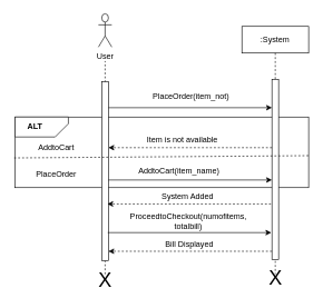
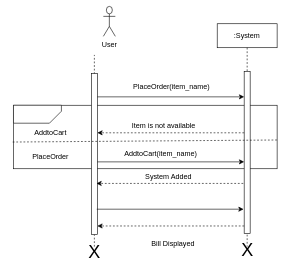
- <mxCell id="6" value="User" style="shape=umlActor;verticalLabelPosition=bottom;verticalAlign=top;html=1;outlineConnect=0;" vertex="1" parent="1"><mxGeometry x="147" y="20" width="20" height="50" as="geometry" /></mxCell>
+ <mxCell id="6" value="User" style="shape=umlActor;verticalLabelPosition=bottom;verticalAlign=top;html=1;outlineConnect=0;" vertex="1" parent="1"><mxGeometry x="172" y="10" width="20" height="50" as="geometry" /></mxCell>
- <mxCell id="10" value="PlaceOrder(item_not)" style="text;strokeColor=none;align=center;fillColor=none;html=1;verticalAlign=middle;whiteSpace=wrap;rounded=0;" vertex="1" parent="1"><mxGeometry x="166" y="129" width="240" height="30" as="geometry" /></mxCell>
+ <mxCell id="10" value="PlaceOrder(item_name)" style="text;strokeColor=none;align=center;fillColor=none;html=1;verticalAlign=middle;whiteSpace=wrap;rounded=0;" vertex="1" parent="1"><mxGeometry x="166" y="129" width="240" height="30" as="geometry" /></mxCell>
- <mxCell id="14" value="&lt;b&gt;ALT&lt;/b&gt;" style="text;strokeColor=none;align=center;fillColor=none;html=1;verticalAlign=middle;whiteSpace=wrap;rounded=0;" vertex="1" parent="1"><mxGeometry x="22" y="175" width="60" height="30" as="geometry" /></mxCell>
- <mxCell id="23" value="ProceedtoCheckout(numofitems, totalbill)" style="text;strokeColor=none;align=center;fillColor=none;html=1;verticalAlign=middle;whiteSpace=wrap;rounded=0;" vertex="1" parent="1"><mxGeometry x="207" y="316" width="150" height="30" as="geometry" /></mxCell>
- <mxCell id="26" value="Bill Displayed" style="text;strokeColor=none;align=center;fillColor=none;html=1;verticalAlign=middle;whiteSpace=wrap;rounded=0;" vertex="1" parent="1"><mxGeometry x="217.25" y="351" width="132.5" height="30" as="geometry" /></mxCell>
+ <mxCell id="26" value="Bill Displayed" style="text;strokeColor=none;align=center;fillColor=none;html=1;verticalAlign=middle;whiteSpace=wrap;rounded=0;" vertex="1" parent="1"><mxGeometry x="222.25" y="391" width="132.5" height="30" as="geometry" /></mxCell>
